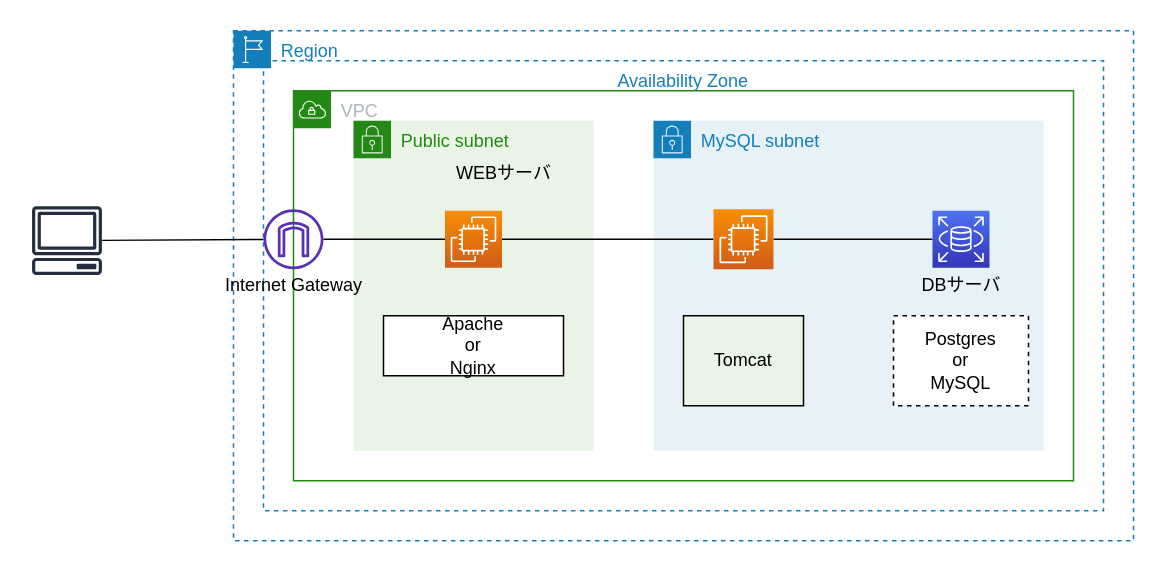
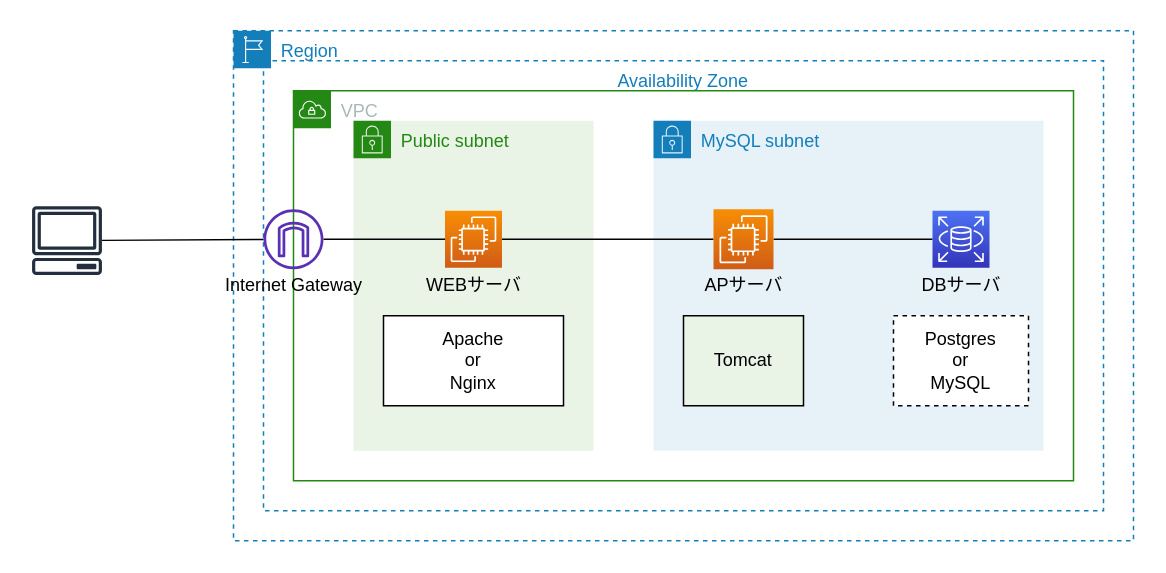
- <mxCell id="14" value="WEBサーバ" style="text;html=1;resizable=0;autosize=1;align=center;verticalAlign=middle;points=[];fillColor=none;strokeColor=none;rounded=0;" vertex="1" parent="1"><mxGeometry x="295" y="105" width="80" height="20" as="geometry" /></mxCell>
+ <mxCell id="14" value="WEBサーバ" style="text;html=1;resizable=0;autosize=1;align=center;verticalAlign=middle;points=[];fillColor=none;strokeColor=none;rounded=0;" vertex="1" parent="1"><mxGeometry x="275" y="180" width="80" height="20" as="geometry" /></mxCell>
+ <mxCell id="15" value="APサーバ" style="text;html=1;resizable=0;autosize=1;align=center;verticalAlign=middle;points=[];fillColor=none;strokeColor=none;rounded=0;" vertex="1" parent="1"><mxGeometry x="460" y="180" width="70" height="20" as="geometry" /></mxCell>
- <mxCell id="18" value="Apache&lt;br&gt;or&lt;br&gt;Nginx" style="whiteSpace=wrap;html=1;" vertex="1" parent="1"><mxGeometry x="255" y="210" width="120" height="40" as="geometry" /></mxCell>
+ <mxCell id="18" value="Apache&lt;br&gt;or&lt;br&gt;Nginx" style="whiteSpace=wrap;html=1;" vertex="1" parent="1"><mxGeometry x="255" y="210" width="120" height="60" as="geometry" /></mxCell>
